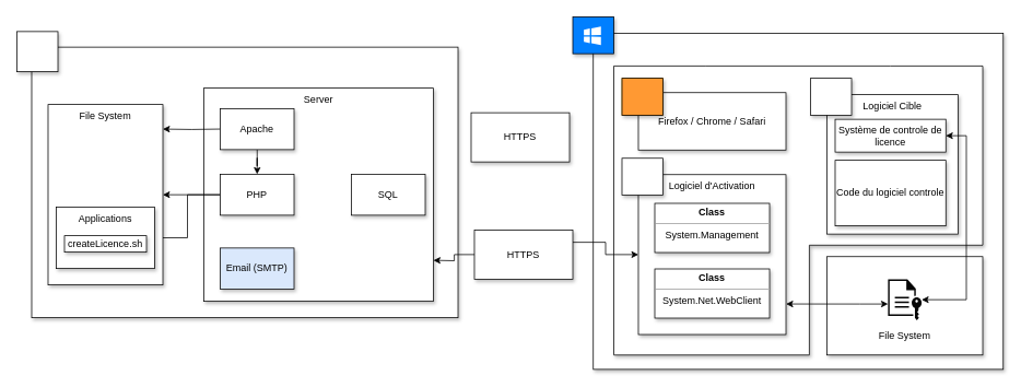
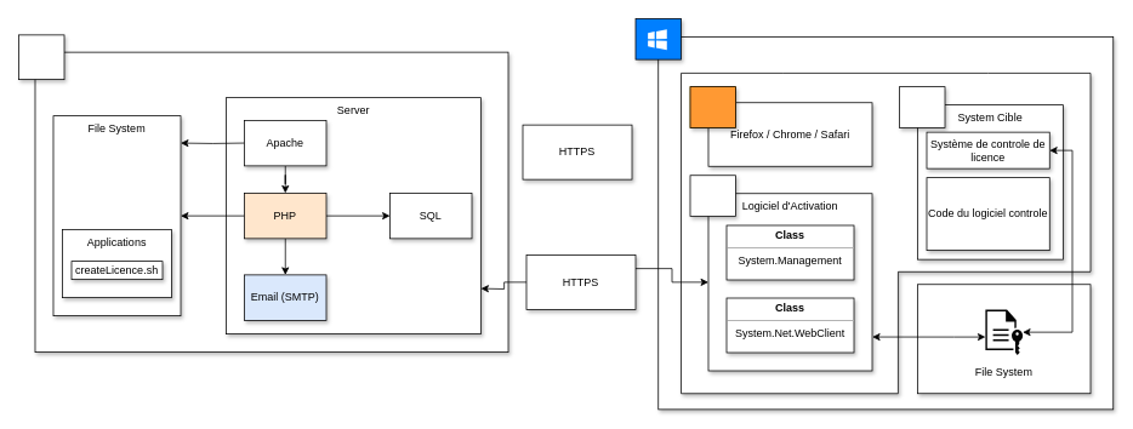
- <mxCell id="35" value="Logiciel Cible" style="rounded=0;whiteSpace=wrap;html=1;verticalAlign=top;sketch=0;shadow=1;" vertex="1" parent="1"><mxGeometry x="1008" y="115" width="160" height="170" as="geometry" /></mxCell>
+ <mxCell id="35" value="System Cible" style="rounded=0;whiteSpace=wrap;html=1;verticalAlign=top;sketch=0;shadow=1;" vertex="1" parent="1"><mxGeometry x="1008" y="115" width="160" height="170" as="geometry" /></mxCell>
- <mxCell id="13" value="PHP" style="rounded=0;whiteSpace=wrap;html=1;sketch=0;shadow=1;" vertex="1" parent="1"><mxGeometry x="268" y="212" width="90" height="50" as="geometry" /></mxCell>
+ <mxCell id="13" value="PHP" style="rounded=0;whiteSpace=wrap;html=1;sketch=0;shadow=1;fillColor=#ffe6cc;" vertex="1" parent="1"><mxGeometry x="268" y="212" width="90" height="50" as="geometry" /></mxCell>
- <mxCell id="10" style="edgeStyle=orthogonalEdgeStyle;rounded=0;orthogonalLoop=1;jettySize=auto;html=1;" edge="1" parent="1" source="13" target="16"><mxGeometry relative="1" as="geometry" /></mxCell>
+ <mxCell id="10" style="edgeStyle=orthogonalEdgeStyle;rounded=0;orthogonalLoop=1;jettySize=auto;html=1;entryX=0;entryY=0.5;entryDx=0;entryDy=0;" edge="1" parent="1" source="13" target="9"><mxGeometry relative="1" as="geometry" /></mxCell>
+ <mxCell id="12" style="edgeStyle=orthogonalEdgeStyle;rounded=0;orthogonalLoop=1;jettySize=auto;html=1;" edge="1" parent="1" source="13" target="14"><mxGeometry relative="1" as="geometry" /></mxCell>
